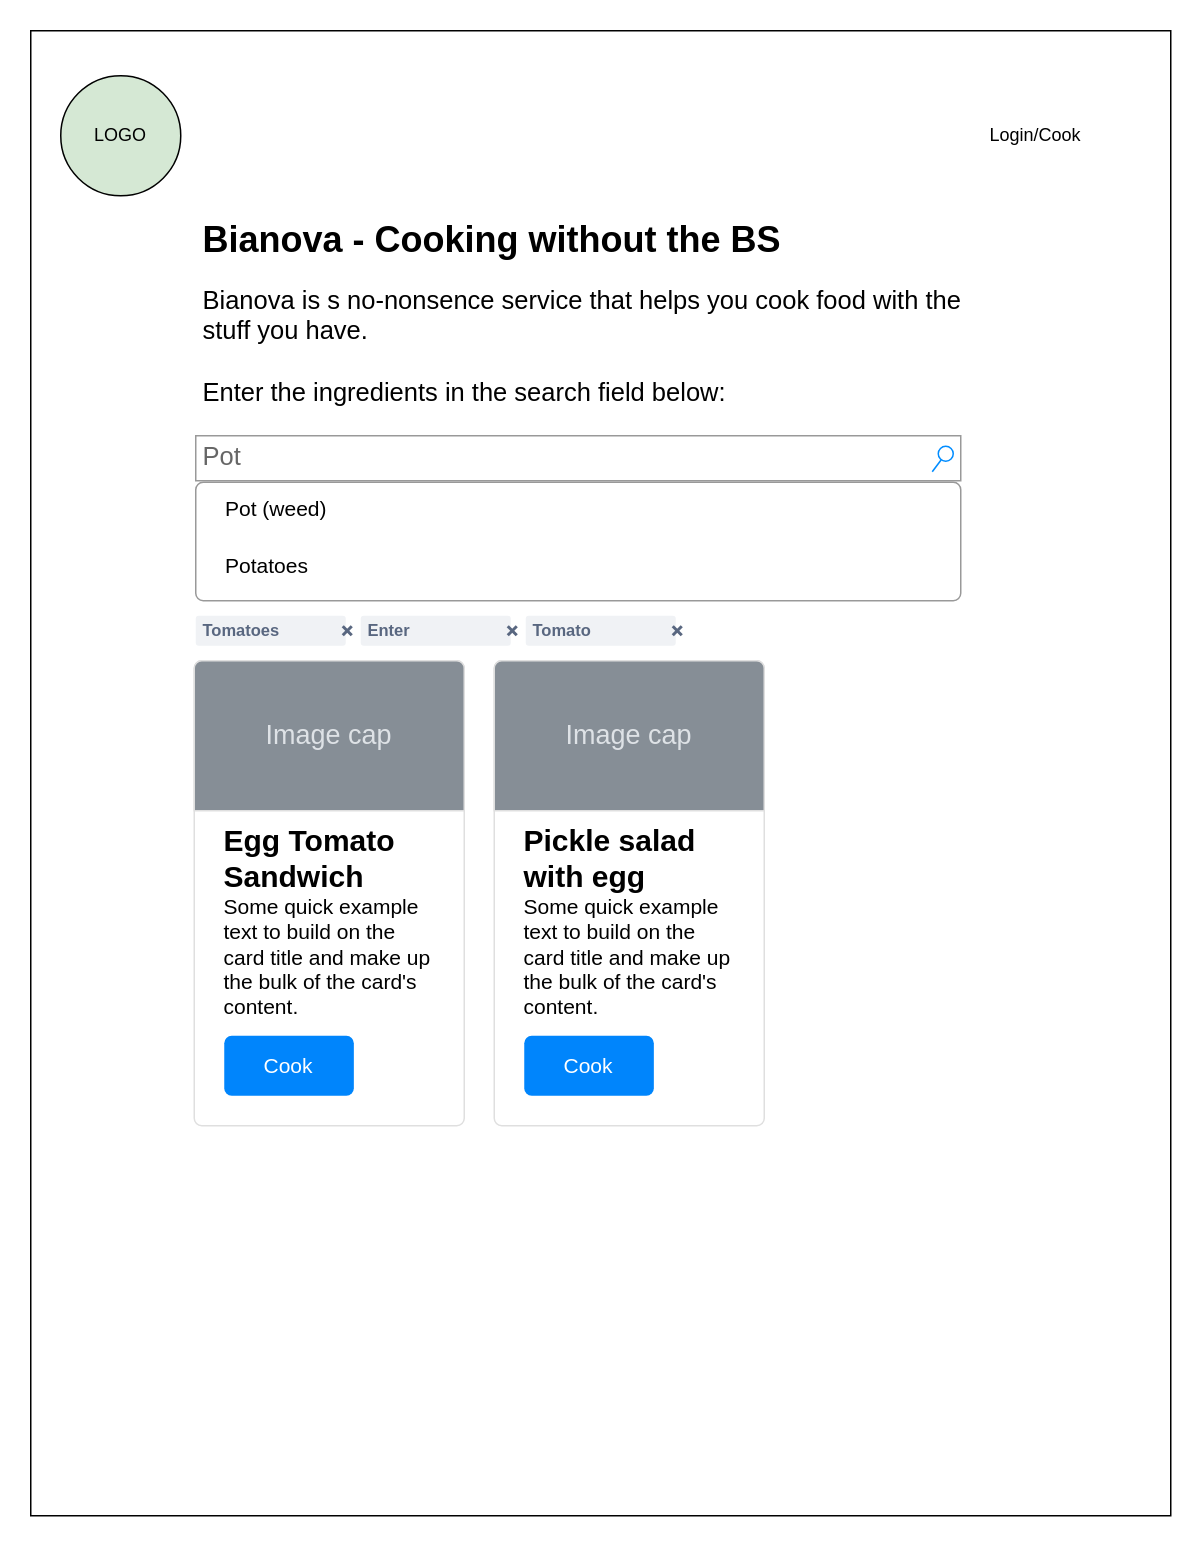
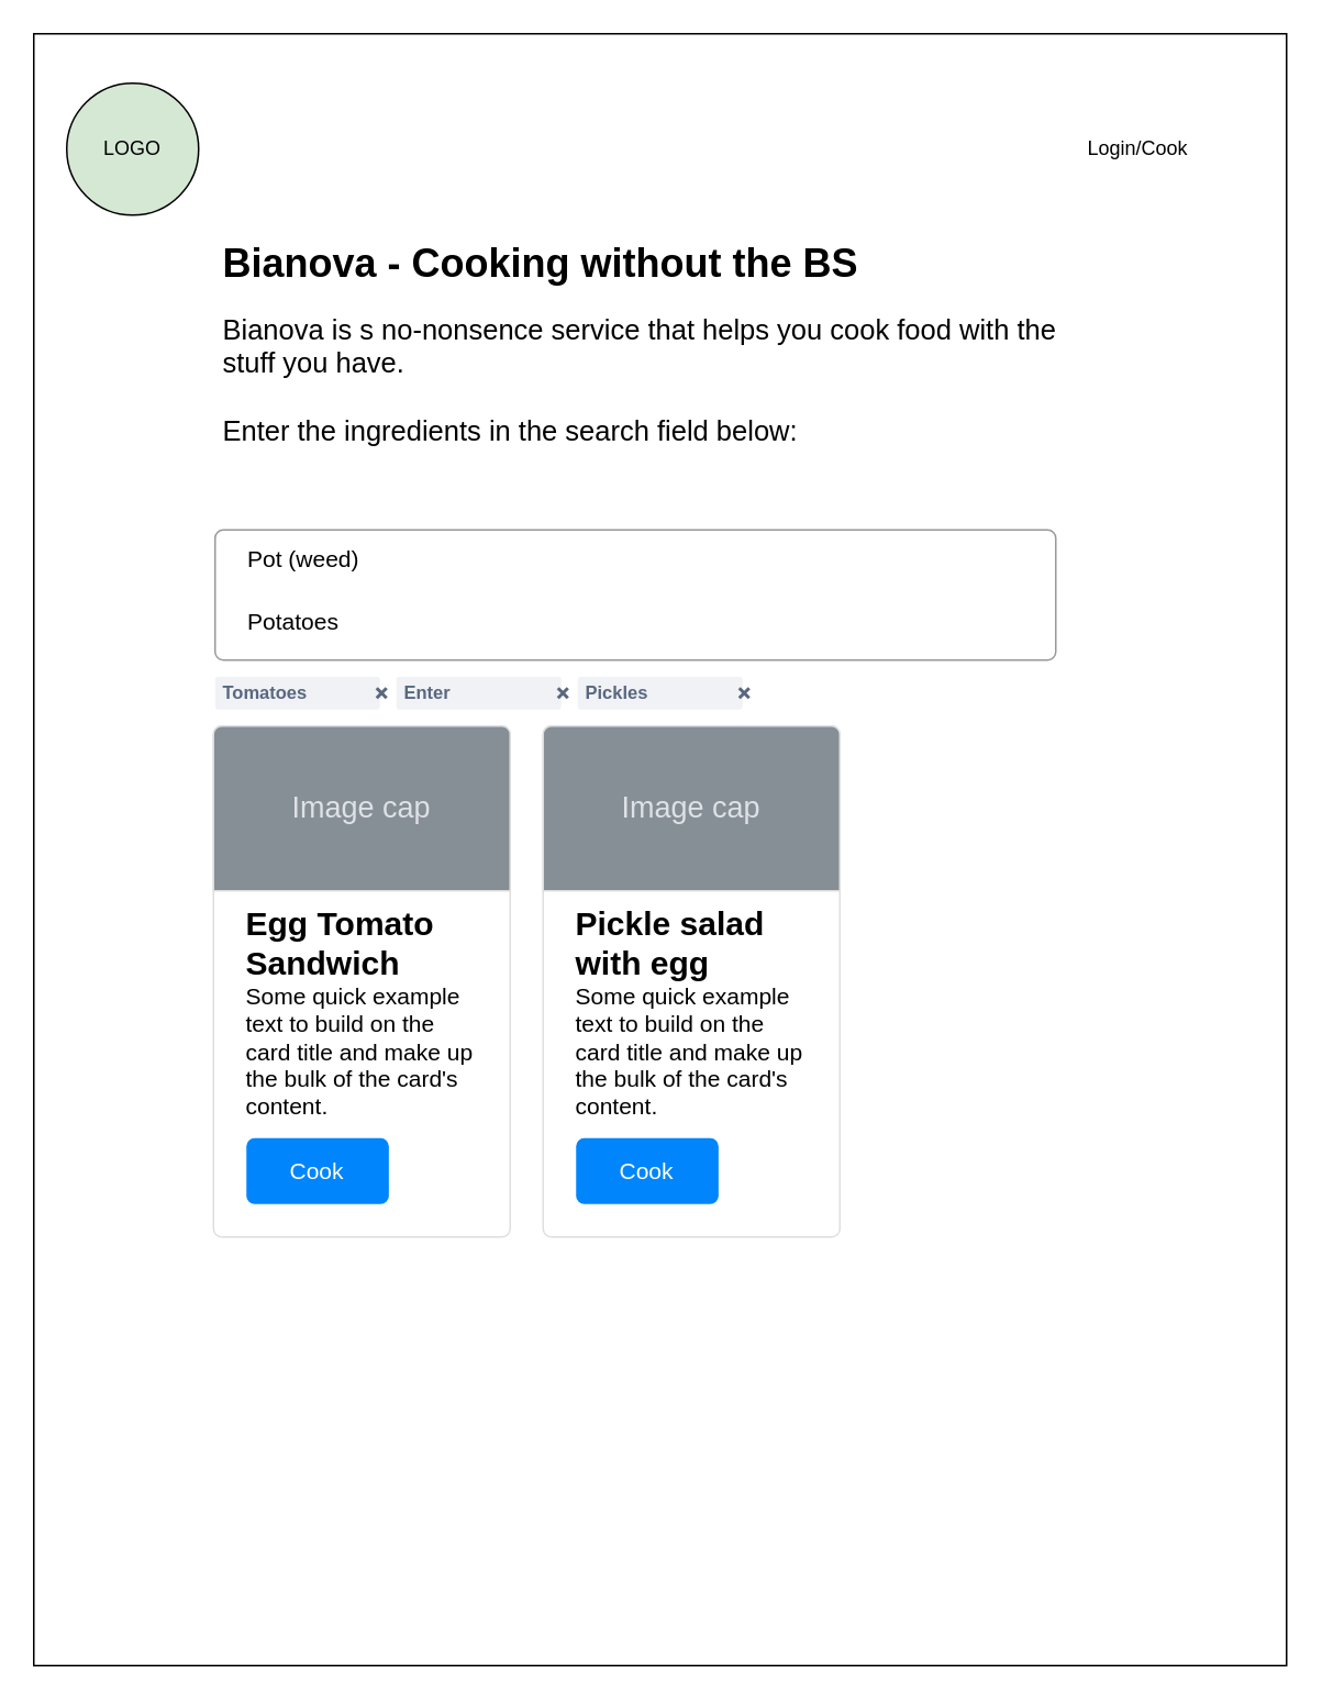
- <mxCell id="6" value="Pot" style="strokeWidth=1;shadow=0;dashed=0;align=center;html=1;shape=mxgraph.mockup.forms.searchBox;strokeColor=#999999;mainText=;strokeColor2=#008cff;fontColor=#666666;fontSize=17;align=left;spacingLeft=3;" vertex="1" parent="1"><mxGeometry x="130" y="290" width="510" height="30" as="geometry" /></mxCell>
- <mxCell id="14" value="Tomato" style="dashed=0;html=1;fillColor=#F0F2F5;strokeColor=none;align=left;rounded=1;arcSize=10;fontColor=#596780;fontStyle=1;fontSize=11;shadow=0;spacingLeft=3" vertex="1" parent="1"><mxGeometry x="350" y="410" width="100" height="20" as="geometry" /></mxCell>
+ <mxCell id="14" value="Pickles" style="dashed=0;html=1;fillColor=#F0F2F5;strokeColor=none;align=left;rounded=1;arcSize=10;fontColor=#596780;fontStyle=1;fontSize=11;shadow=0;spacingLeft=3" vertex="1" parent="1"><mxGeometry x="350" y="410" width="100" height="20" as="geometry" /></mxCell>
